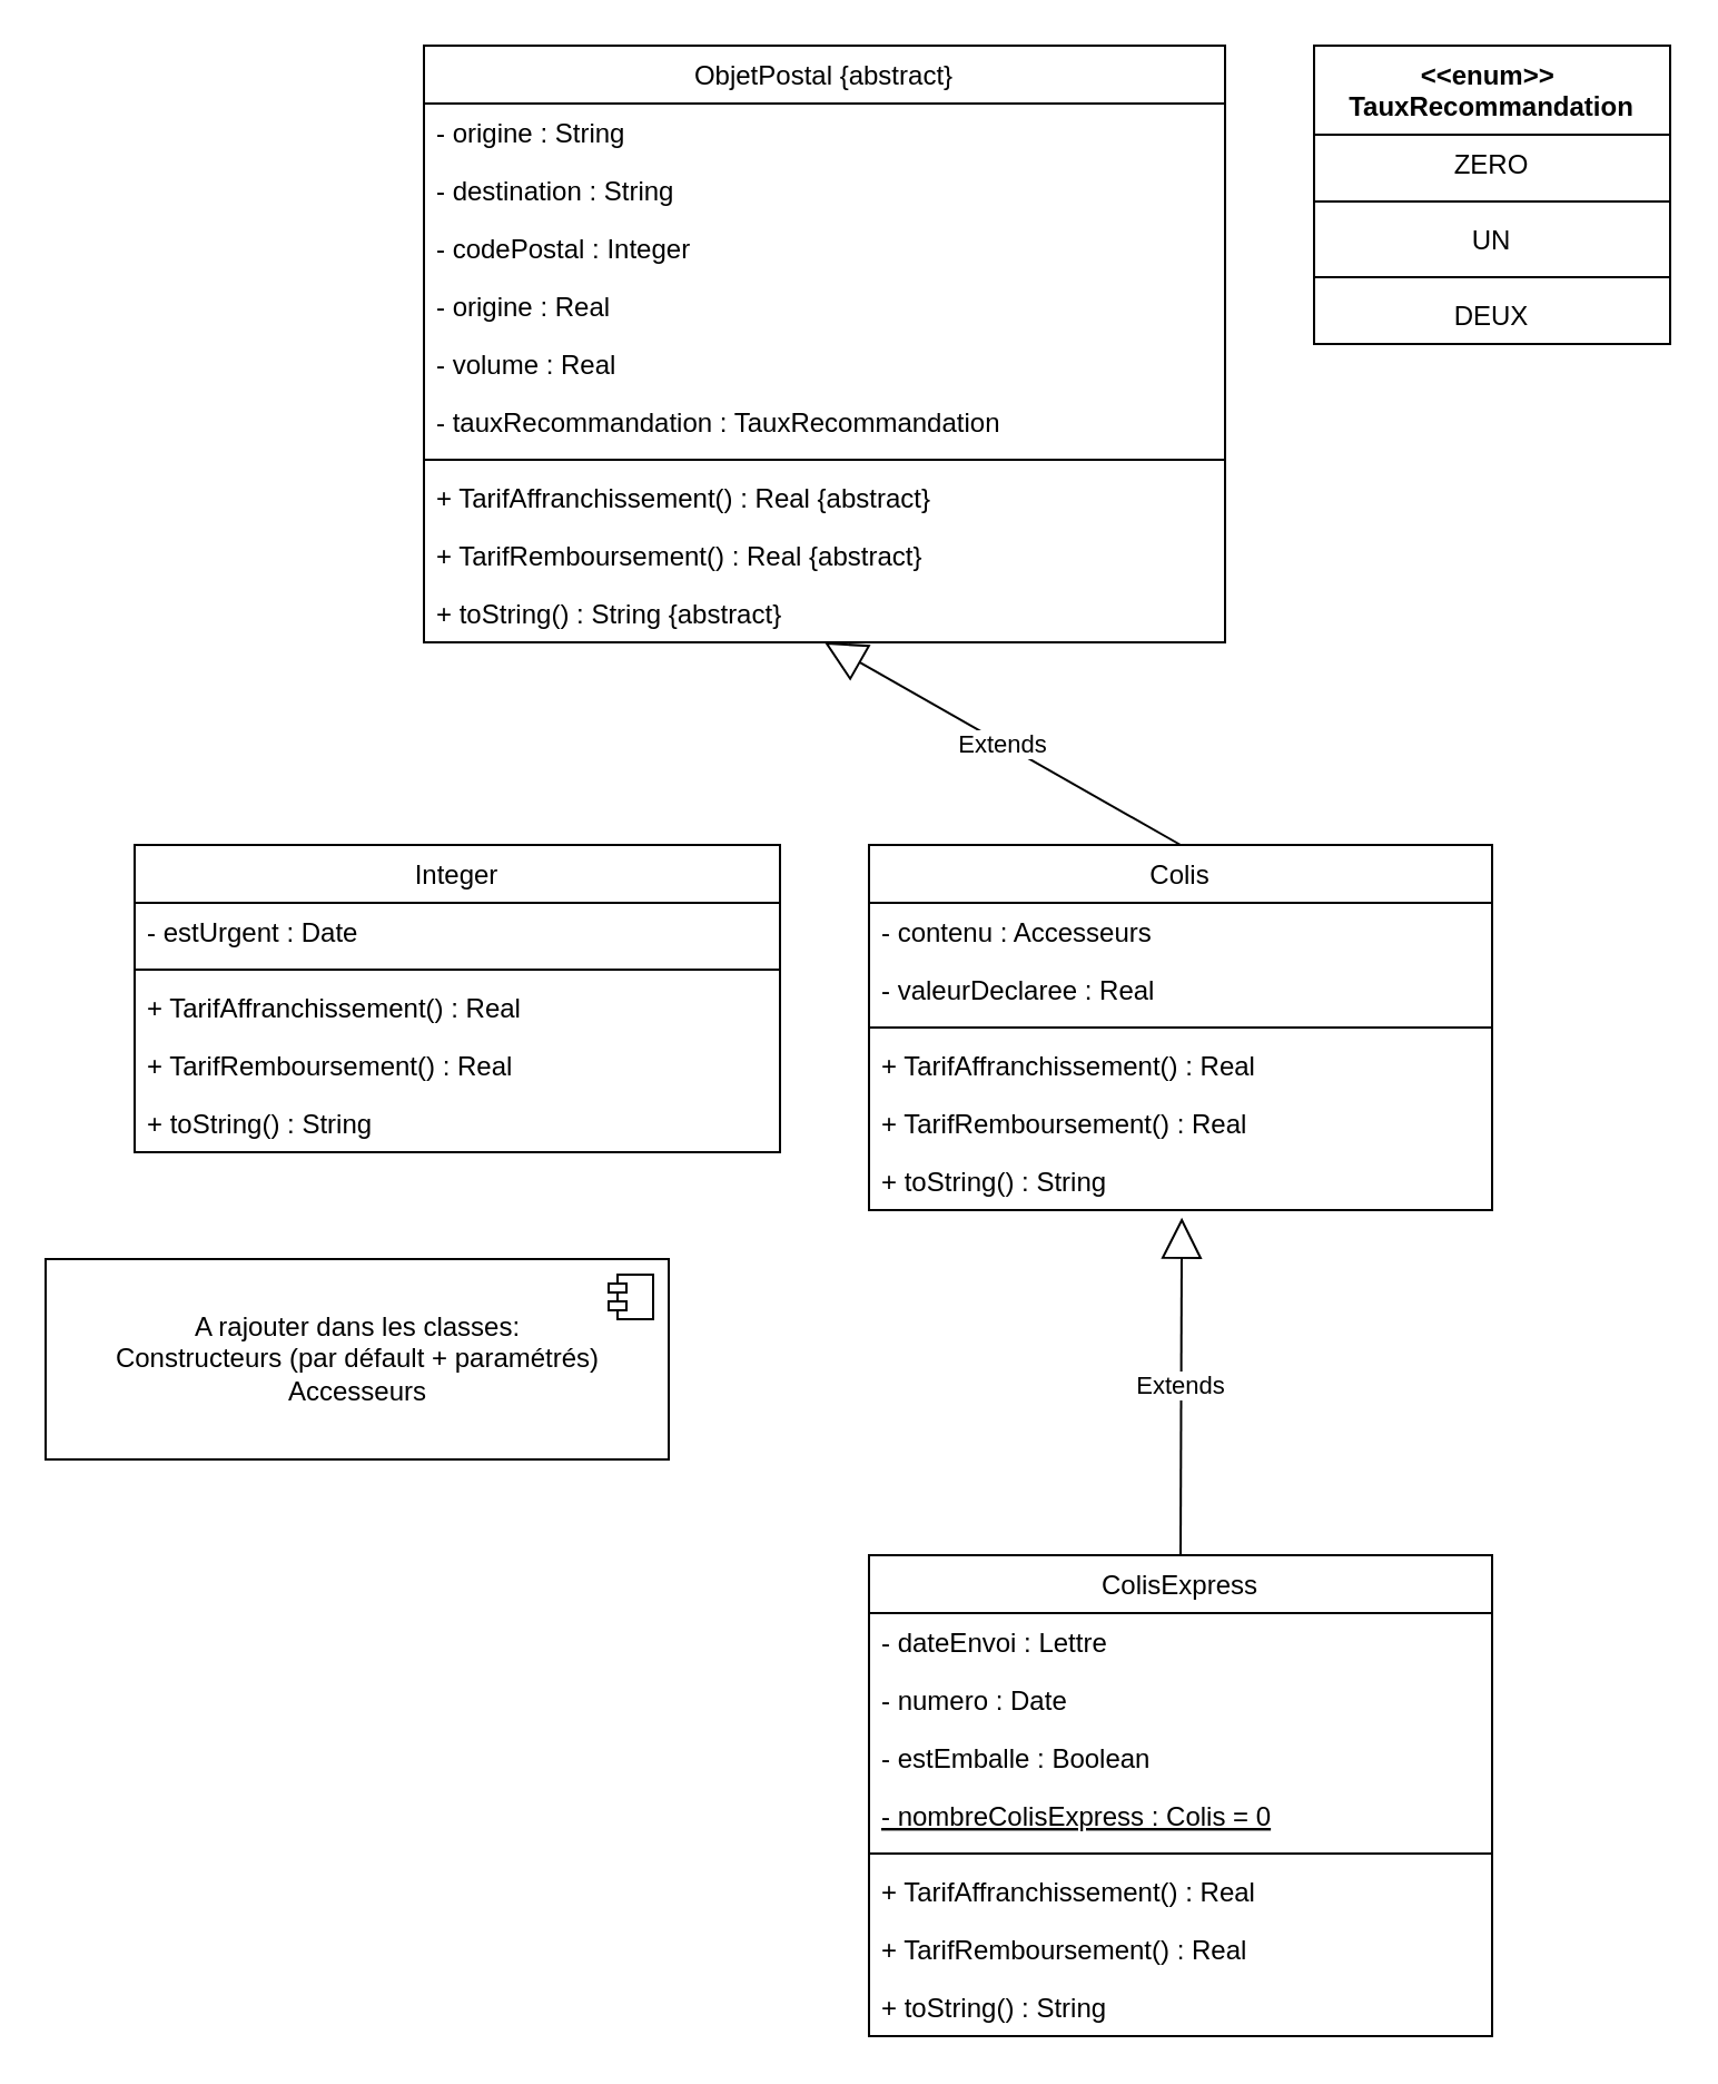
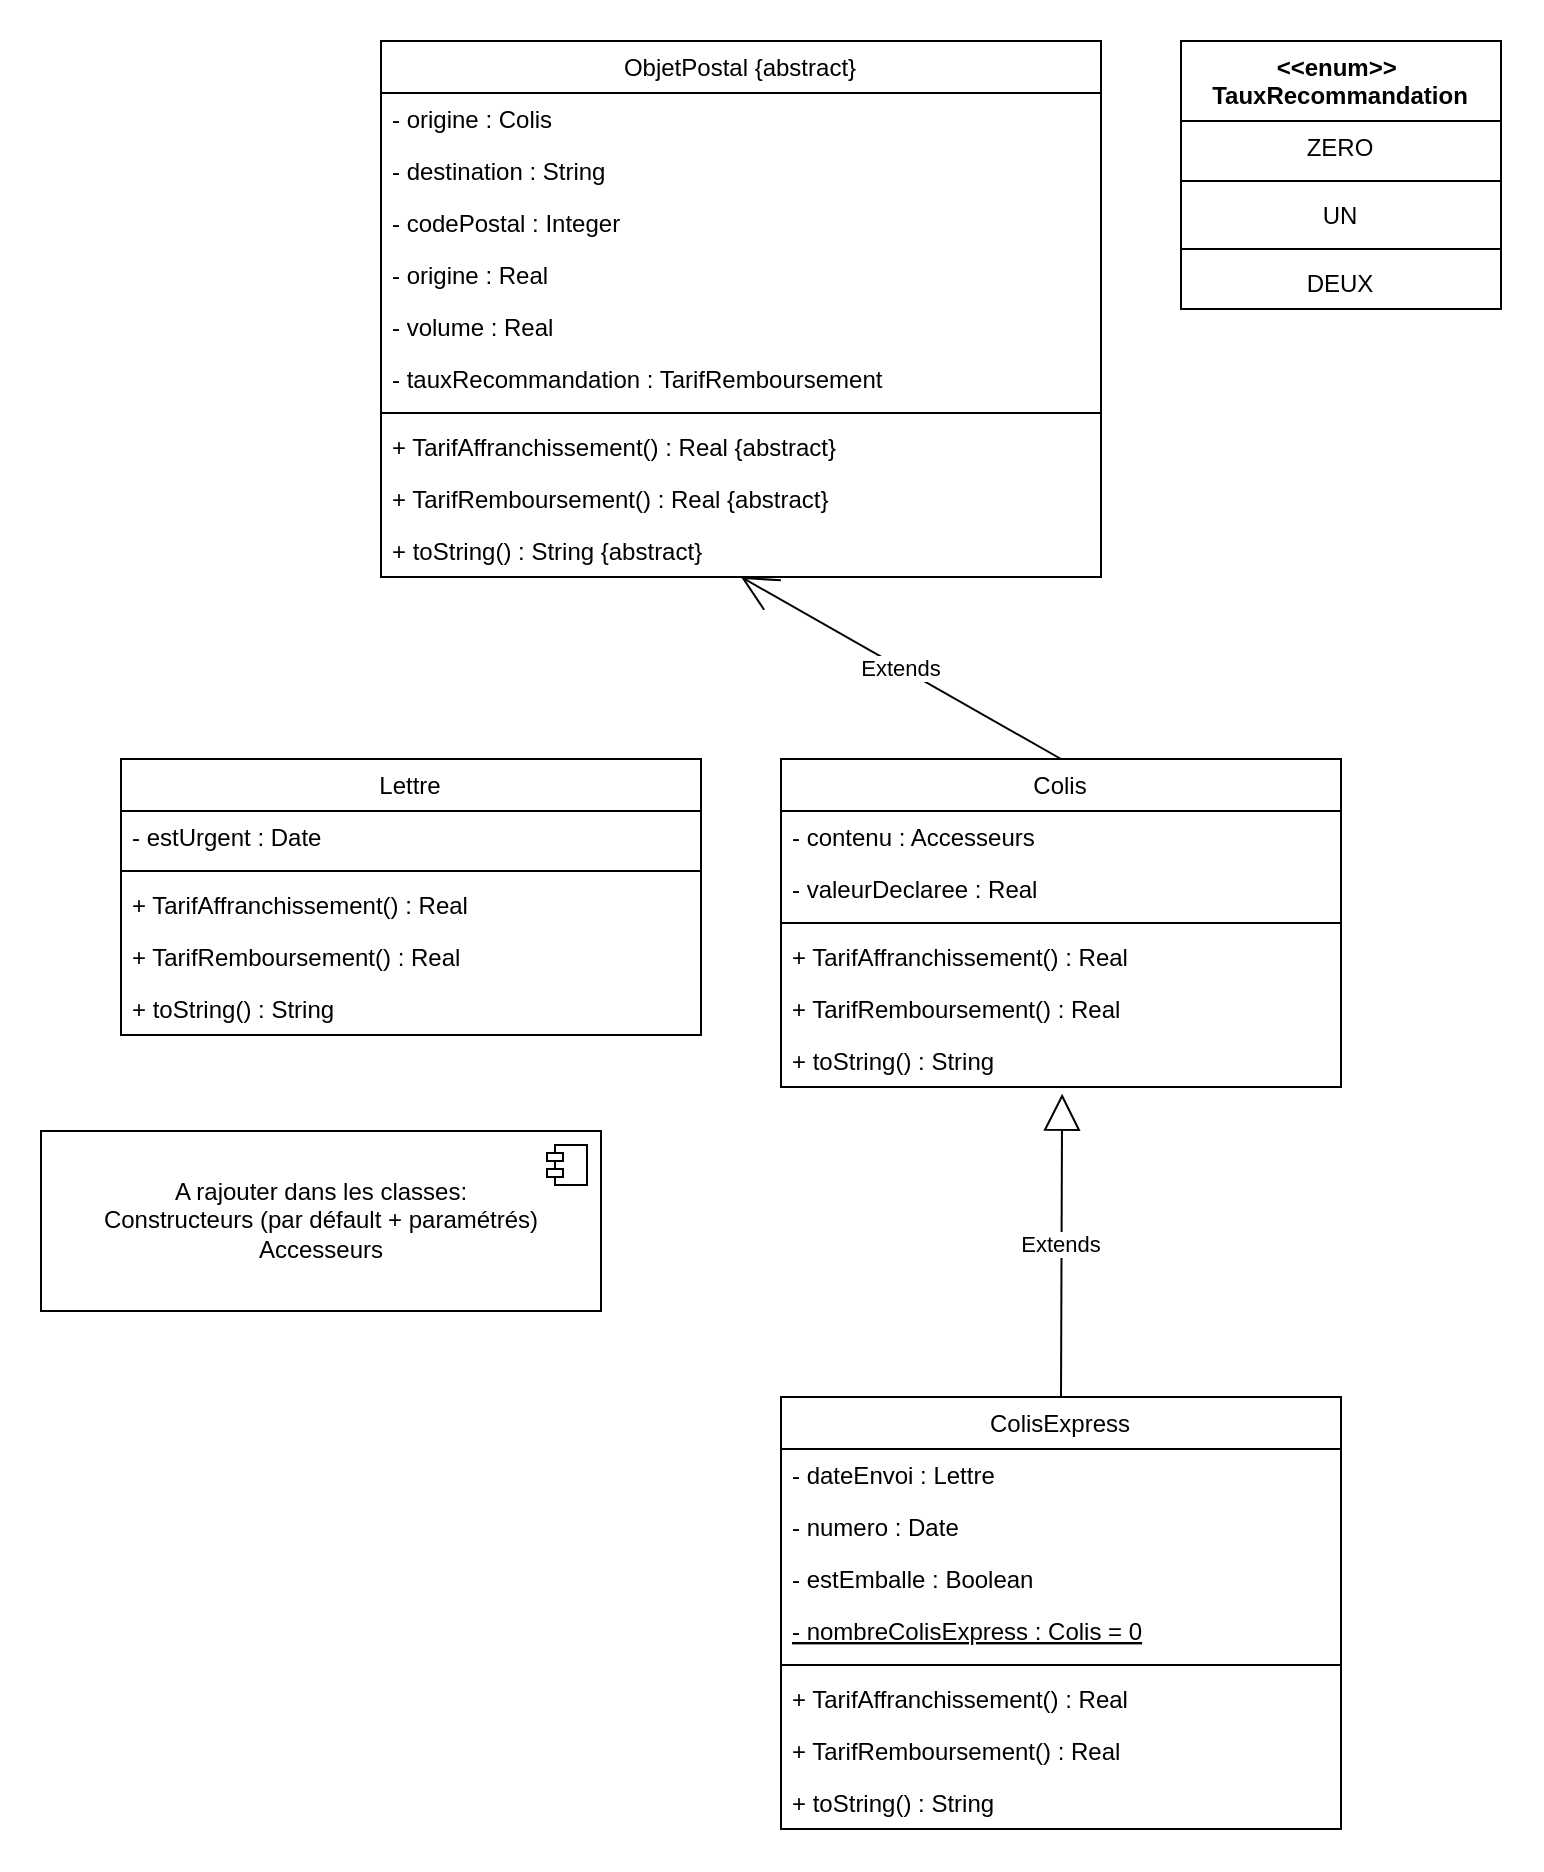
- <mxCell id="3" value="- origine : String" style="text;strokeColor=none;fillColor=none;align=left;verticalAlign=top;spacingLeft=4;spacingRight=4;overflow=hidden;rotatable=0;points=[[0,0.5],[1,0.5]];portConstraint=eastwest;" parent="2" vertex="1"><mxGeometry y="26" width="360" height="26" as="geometry" /></mxCell>
+ <mxCell id="3" value="- origine : Colis" style="text;strokeColor=none;fillColor=none;align=left;verticalAlign=top;spacingLeft=4;spacingRight=4;overflow=hidden;rotatable=0;points=[[0,0.5],[1,0.5]];portConstraint=eastwest;" parent="2" vertex="1"><mxGeometry y="26" width="360" height="26" as="geometry" /></mxCell>
- <mxCell id="8" value="- tauxRecommandation : TauxRecommandation" style="text;strokeColor=none;fillColor=none;align=left;verticalAlign=top;spacingLeft=4;spacingRight=4;overflow=hidden;rotatable=0;points=[[0,0.5],[1,0.5]];portConstraint=eastwest;" parent="2" vertex="1"><mxGeometry y="156" width="360" height="26" as="geometry" /></mxCell>
+ <mxCell id="8" value="- tauxRecommandation : TarifRemboursement" style="text;strokeColor=none;fillColor=none;align=left;verticalAlign=top;spacingLeft=4;spacingRight=4;overflow=hidden;rotatable=0;points=[[0,0.5],[1,0.5]];portConstraint=eastwest;" parent="2" vertex="1"><mxGeometry y="156" width="360" height="26" as="geometry" /></mxCell>
- <mxCell id="35" value="Extends" style="endArrow=block;endSize=16;endFill=0;html=1;rounded=0;exitX=0.5;exitY=0;exitDx=0;exitDy=0;entryX=0.5;entryY=1;entryDx=0;entryDy=0;" parent="1" source="19" target="2" edge="1"><mxGeometry width="160" relative="1" as="geometry"><mxPoint x="280" y="300" as="sourcePoint" /><mxPoint x="440" y="300" as="targetPoint" /></mxGeometry></mxCell>
+ <mxCell id="35" value="Extends" style="endArrow=open;endSize=16;endFill=0;html=1;rounded=0;exitX=0.5;exitY=0;exitDx=0;exitDy=0;entryX=0.5;entryY=1;entryDx=0;entryDy=0;" parent="1" source="19" target="2" edge="1"><mxGeometry width="160" relative="1" as="geometry"><mxPoint x="280" y="300" as="sourcePoint" /><mxPoint x="440" y="300" as="targetPoint" /></mxGeometry></mxCell>
- <mxCell id="13" value="Integer" style="swimlane;fontStyle=0;childLayout=stackLayout;horizontal=1;startSize=26;fillColor=none;horizontalStack=0;resizeParent=1;resizeParentMax=0;resizeLast=0;collapsible=1;marginBottom=0;" parent="1" vertex="1"><mxGeometry x="60" y="379" width="290" height="138" as="geometry"><mxRectangle x="110" y="399" width="60" height="26" as="alternateBounds" /></mxGeometry></mxCell>
+ <mxCell id="13" value="Lettre" style="swimlane;fontStyle=0;childLayout=stackLayout;horizontal=1;startSize=26;fillColor=none;horizontalStack=0;resizeParent=1;resizeParentMax=0;resizeLast=0;collapsible=1;marginBottom=0;" parent="1" vertex="1"><mxGeometry x="60" y="379" width="290" height="138" as="geometry"><mxRectangle x="110" y="399" width="60" height="26" as="alternateBounds" /></mxGeometry></mxCell>
